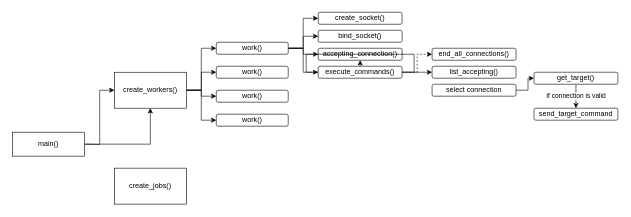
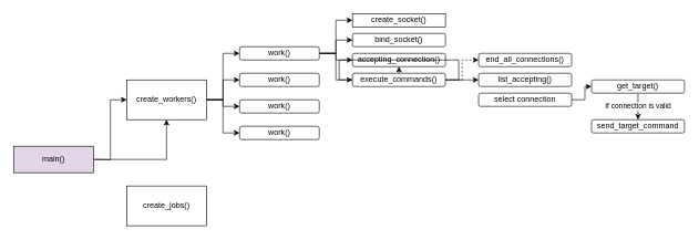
- <mxCell id="19" value="create_socket()" style="rounded=1;whiteSpace=wrap;html=1;" vertex="1" parent="1"><mxGeometry x="530" y="20" width="140" height="20" as="geometry" /></mxCell>
+ <mxCell id="19" value="create_socket()" style="whiteSpace=wrap;html=1;rounded=0;" vertex="1" parent="1"><mxGeometry x="530" y="20" width="140" height="20" as="geometry" /></mxCell>
- <mxCell id="4" value="main()" style="rounded=0;whiteSpace=wrap;html=1;" vertex="1" parent="1"><mxGeometry x="20" y="220" width="120" height="40" as="geometry" /></mxCell>
+ <mxCell id="4" value="main()" style="rounded=0;whiteSpace=wrap;html=1;fillColor=#e1d5e7;" vertex="1" parent="1"><mxGeometry x="20" y="220" width="120" height="40" as="geometry" /></mxCell>
